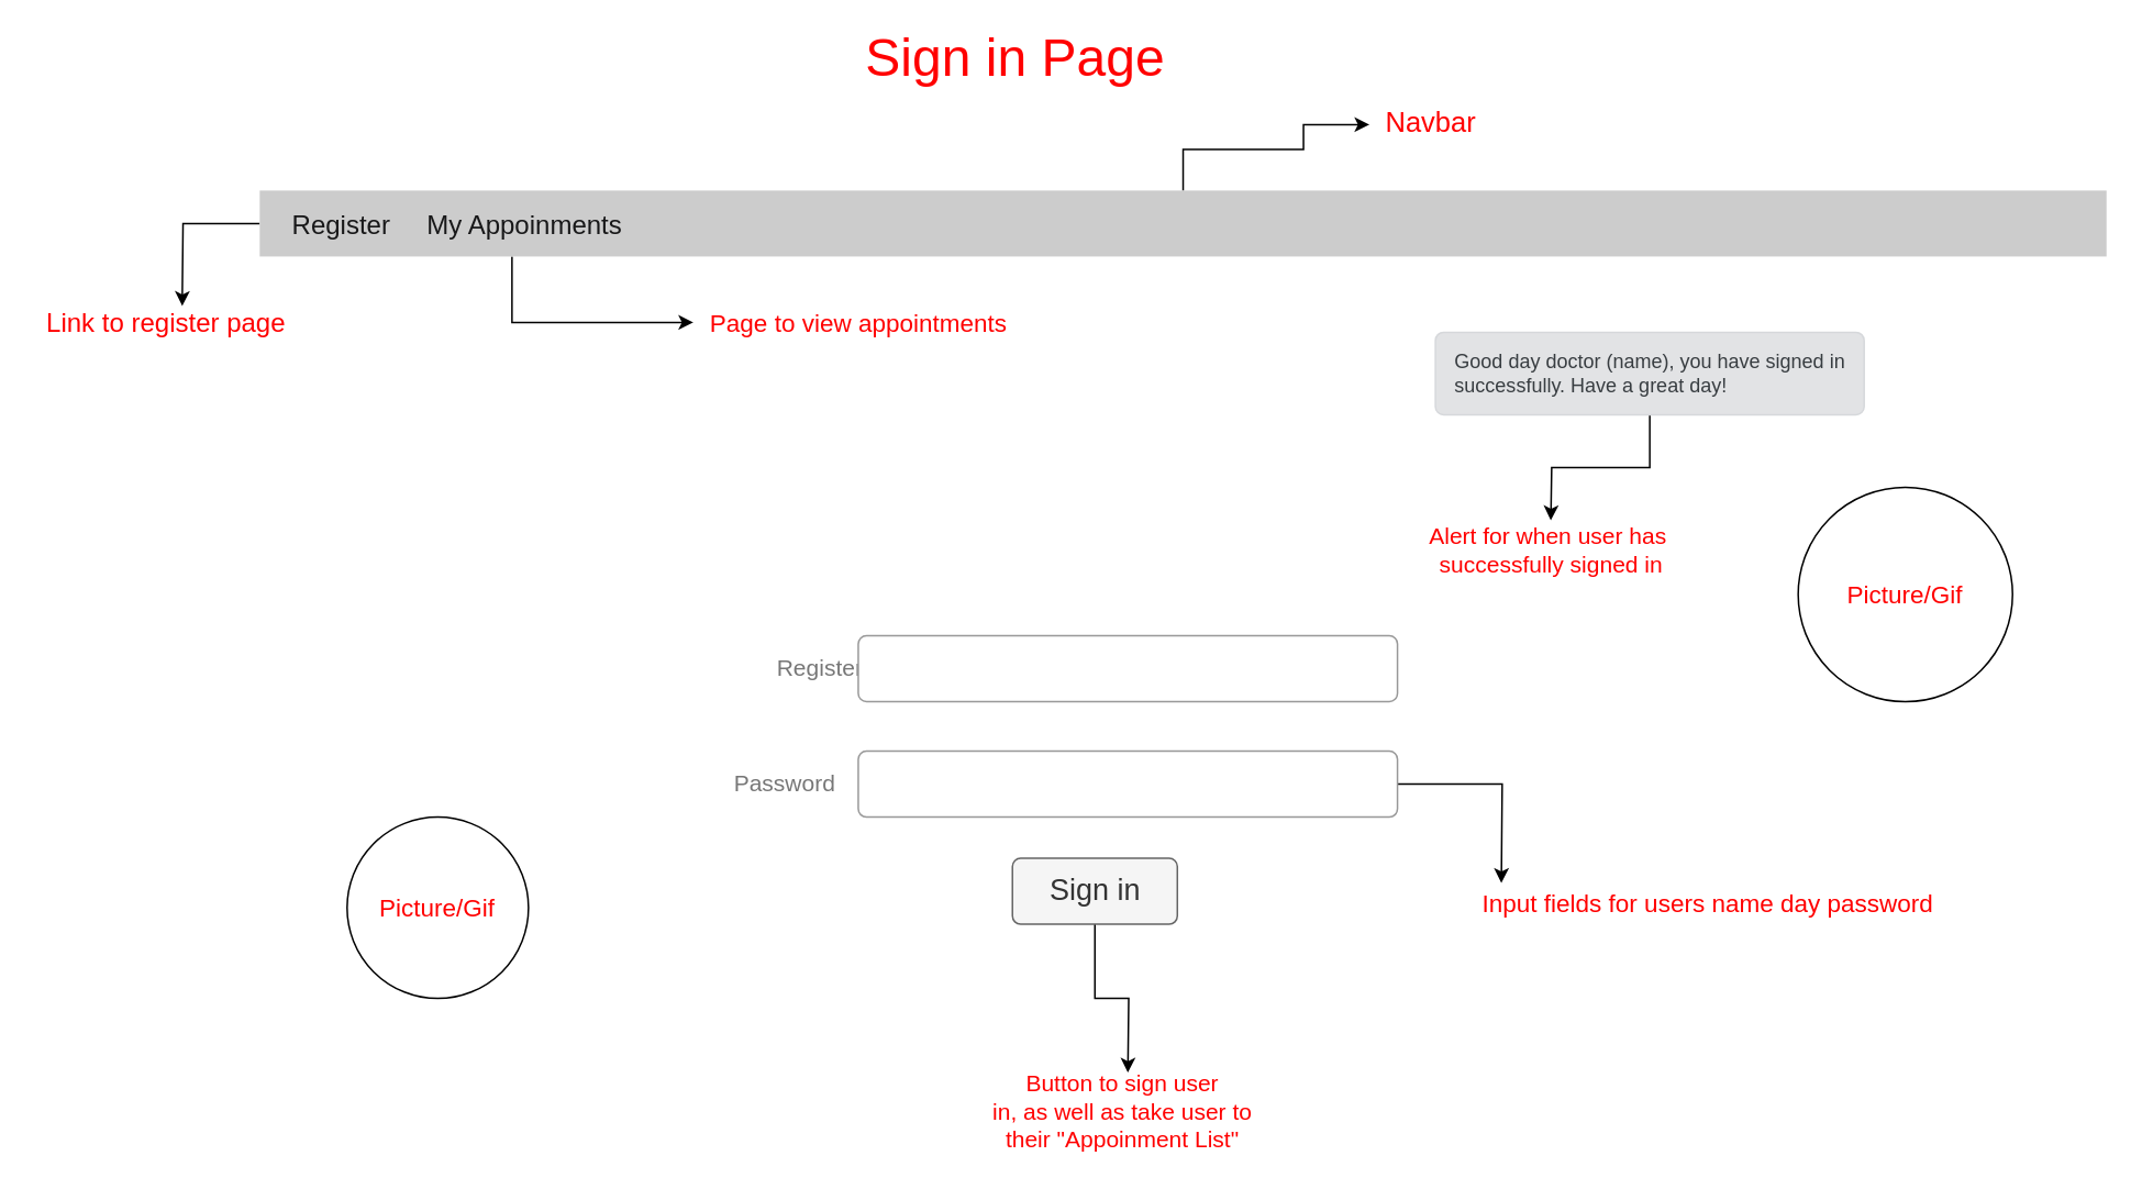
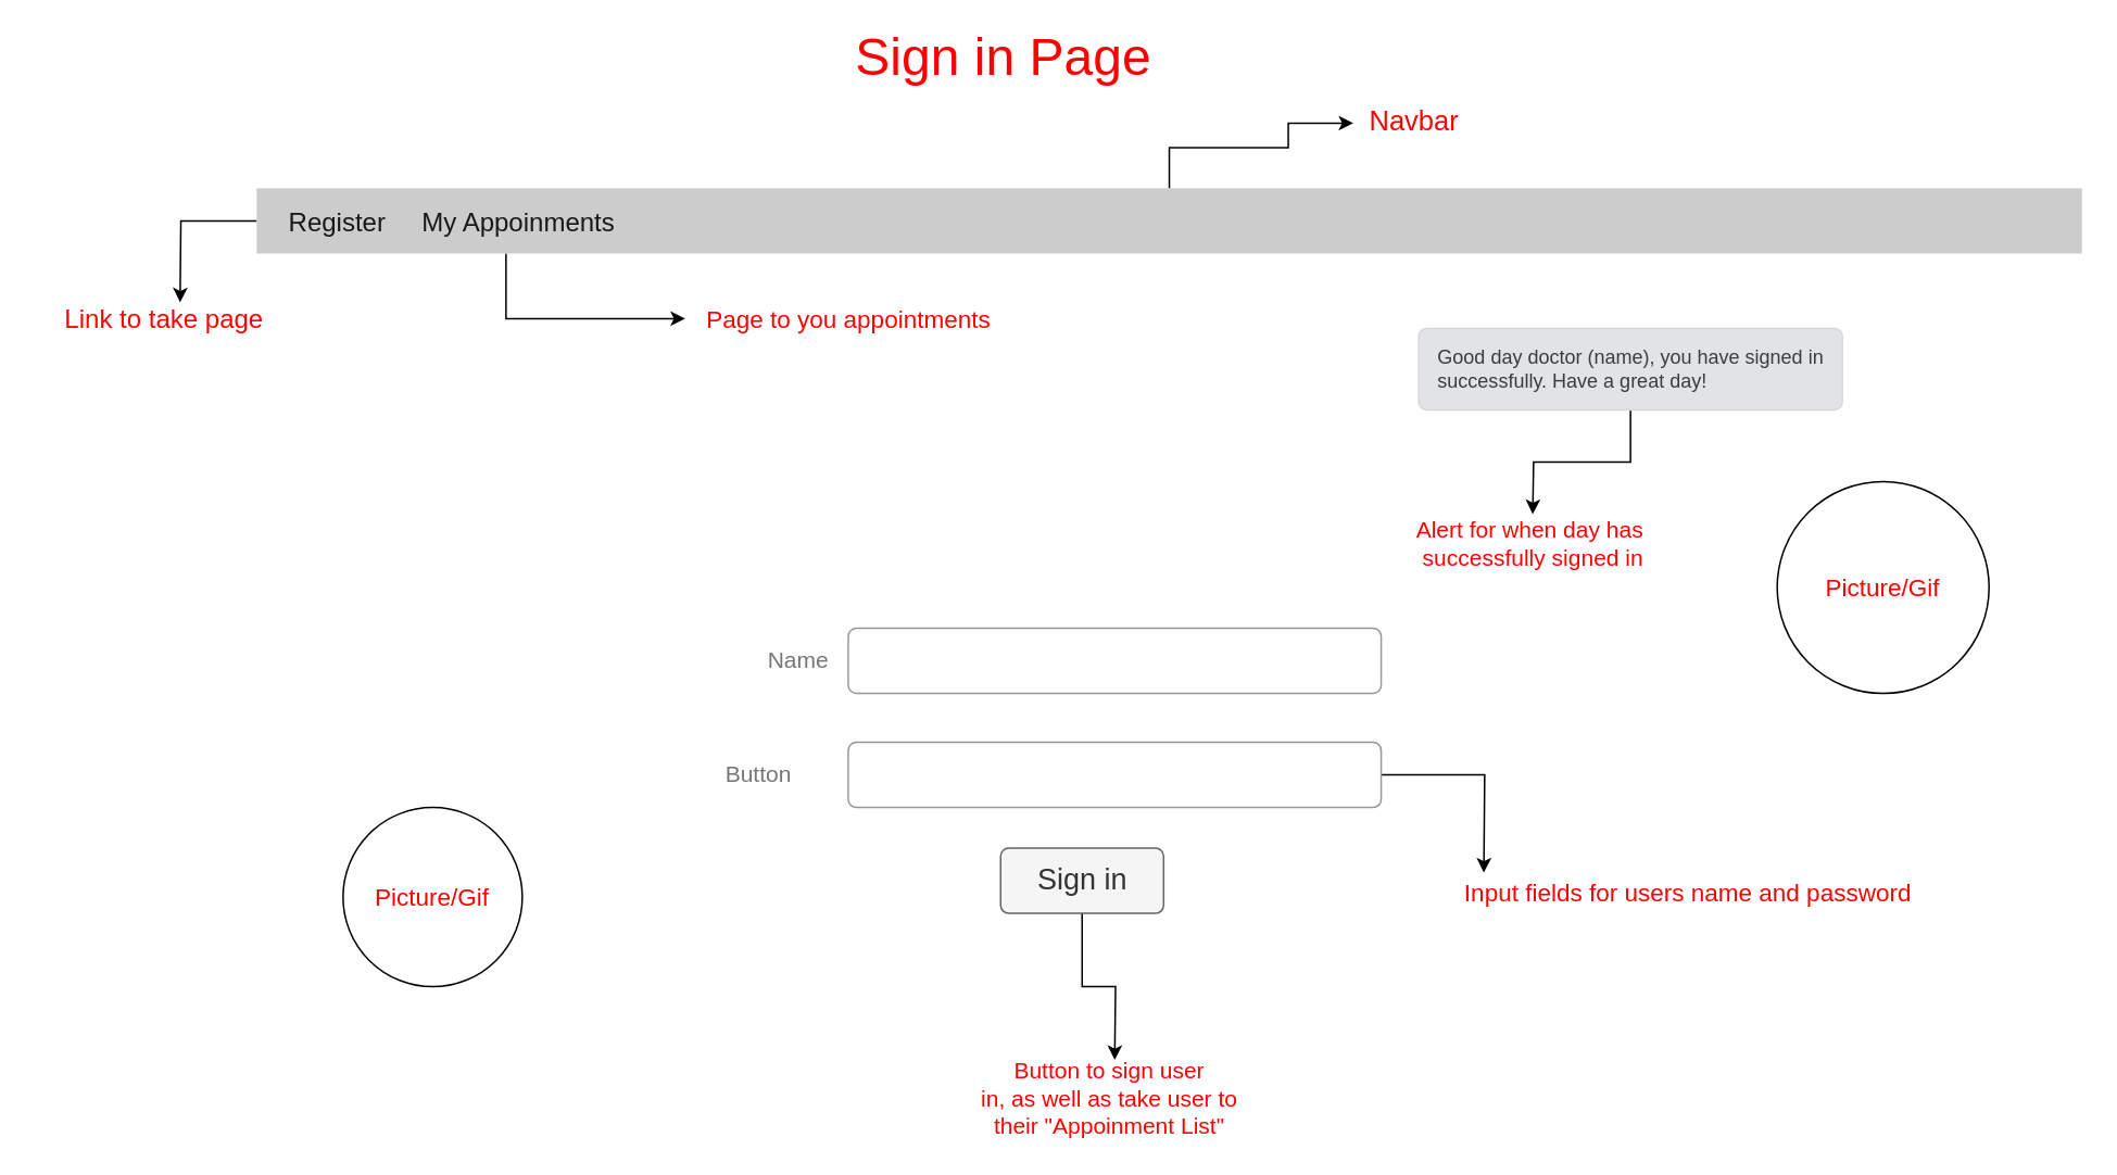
- <mxCell id="8" value="&lt;font style=&quot;font-size: 16px&quot; color=&quot;#ff0000&quot;&gt;Link to register page&lt;/font&gt;" style="text;html=1;align=center;verticalAlign=middle;resizable=0;points=[];autosize=1;" vertex="1" parent="1"><mxGeometry x="20" y="185" width="160" height="20" as="geometry" /></mxCell>
+ <mxCell id="8" value="&lt;font style=&quot;font-size: 16px&quot; color=&quot;#ff0000&quot;&gt;Link to take page&lt;/font&gt;" style="text;html=1;align=center;verticalAlign=middle;resizable=0;points=[];autosize=1;" vertex="1" parent="1"><mxGeometry x="20" y="185" width="160" height="20" as="geometry" /></mxCell>
- <mxCell id="24" value="&lt;font style=&quot;font-size: 15px&quot; color=&quot;#ff0000&quot;&gt;Page to view appointments&lt;/font&gt;" style="text;html=1;align=center;verticalAlign=middle;resizable=0;points=[];autosize=1;" vertex="1" parent="1"><mxGeometry x="420" y="185" width="200" height="20" as="geometry" /></mxCell>
+ <mxCell id="24" value="&lt;font style=&quot;font-size: 15px&quot; color=&quot;#ff0000&quot;&gt;Page to you appointments&lt;/font&gt;" style="text;html=1;align=center;verticalAlign=middle;resizable=0;points=[];autosize=1;" vertex="1" parent="1"><mxGeometry x="420" y="185" width="200" height="20" as="geometry" /></mxCell>
- <mxCell id="23" value="&lt;font style=&quot;font-size: 14px&quot; color=&quot;#ff0000&quot;&gt;Alert for when user has&amp;nbsp;&lt;br&gt;successfully signed in&lt;/font&gt;" style="text;html=1;align=center;verticalAlign=middle;resizable=0;points=[];autosize=1;" vertex="1" parent="1"><mxGeometry x="860" y="313" width="160" height="40" as="geometry" /></mxCell>
+ <mxCell id="23" value="&lt;font style=&quot;font-size: 14px&quot; color=&quot;#ff0000&quot;&gt;Alert for when day has&amp;nbsp;&lt;br&gt;successfully signed in&lt;/font&gt;" style="text;html=1;align=center;verticalAlign=middle;resizable=0;points=[];autosize=1;" vertex="1" parent="1"><mxGeometry x="860" y="313" width="160" height="40" as="geometry" /></mxCell>
- <mxCell id="15" value="Register" style="strokeColor=none;fillColor=none;fontColor=#777777;whiteSpace=wrap;align=left;verticalAlign=middle;fontStyle=0;fontSize=14;spacing=15;" vertex="1" parent="1"><mxGeometry x="456" y="385" width="150" height="40" as="geometry" /></mxCell>
+ <mxCell id="15" value="Name" style="strokeColor=none;fillColor=none;fontColor=#777777;whiteSpace=wrap;align=left;verticalAlign=middle;fontStyle=0;fontSize=14;spacing=15;" vertex="1" parent="1"><mxGeometry x="456" y="385" width="150" height="40" as="geometry" /></mxCell>
- <mxCell id="12" value="Password" style="strokeColor=none;fillColor=none;fontColor=#777777;whiteSpace=wrap;align=left;verticalAlign=middle;fontStyle=0;fontSize=14;spacing=15;" vertex="1" parent="1"><mxGeometry x="430" y="455" width="150" height="40" as="geometry" /></mxCell>
+ <mxCell id="12" value="Button" style="strokeColor=none;fillColor=none;fontColor=#777777;whiteSpace=wrap;align=left;verticalAlign=middle;fontStyle=0;fontSize=14;spacing=15;" vertex="1" parent="1"><mxGeometry x="430" y="455" width="150" height="40" as="geometry" /></mxCell>
- <mxCell id="17" value="&lt;font style=&quot;font-size: 15px&quot; color=&quot;#ff0000&quot;&gt;Input fields for users name day password&lt;/font&gt;" style="text;html=1;align=center;verticalAlign=middle;resizable=0;points=[];autosize=1;" vertex="1" parent="1"><mxGeometry x="890" y="537" width="290" height="20" as="geometry" /></mxCell>
+ <mxCell id="17" value="&lt;font style=&quot;font-size: 15px&quot; color=&quot;#ff0000&quot;&gt;Input fields for users name and password&lt;/font&gt;" style="text;html=1;align=center;verticalAlign=middle;resizable=0;points=[];autosize=1;" vertex="1" parent="1"><mxGeometry x="890" y="537" width="290" height="20" as="geometry" /></mxCell>
